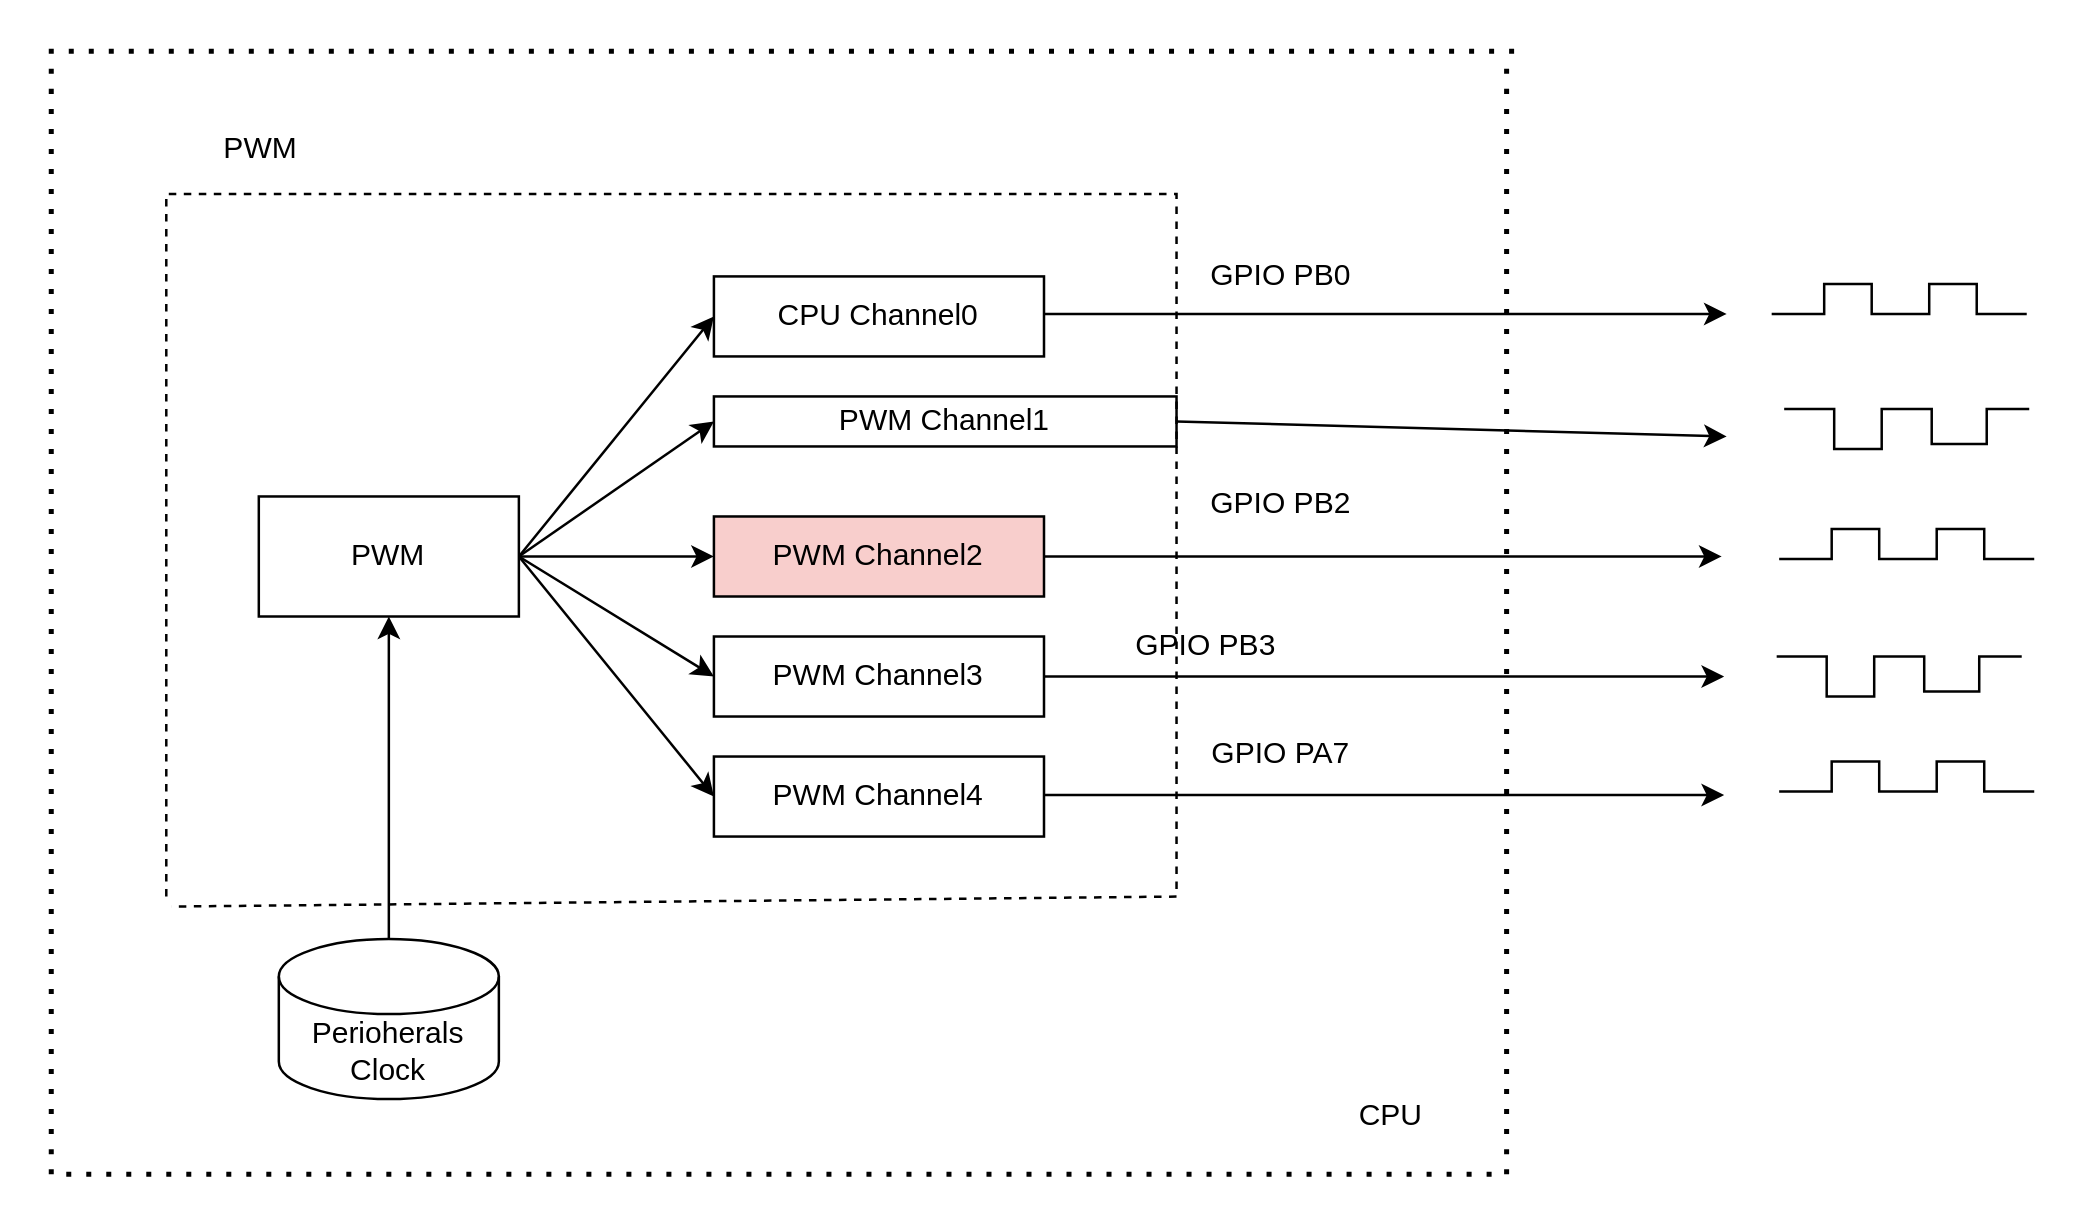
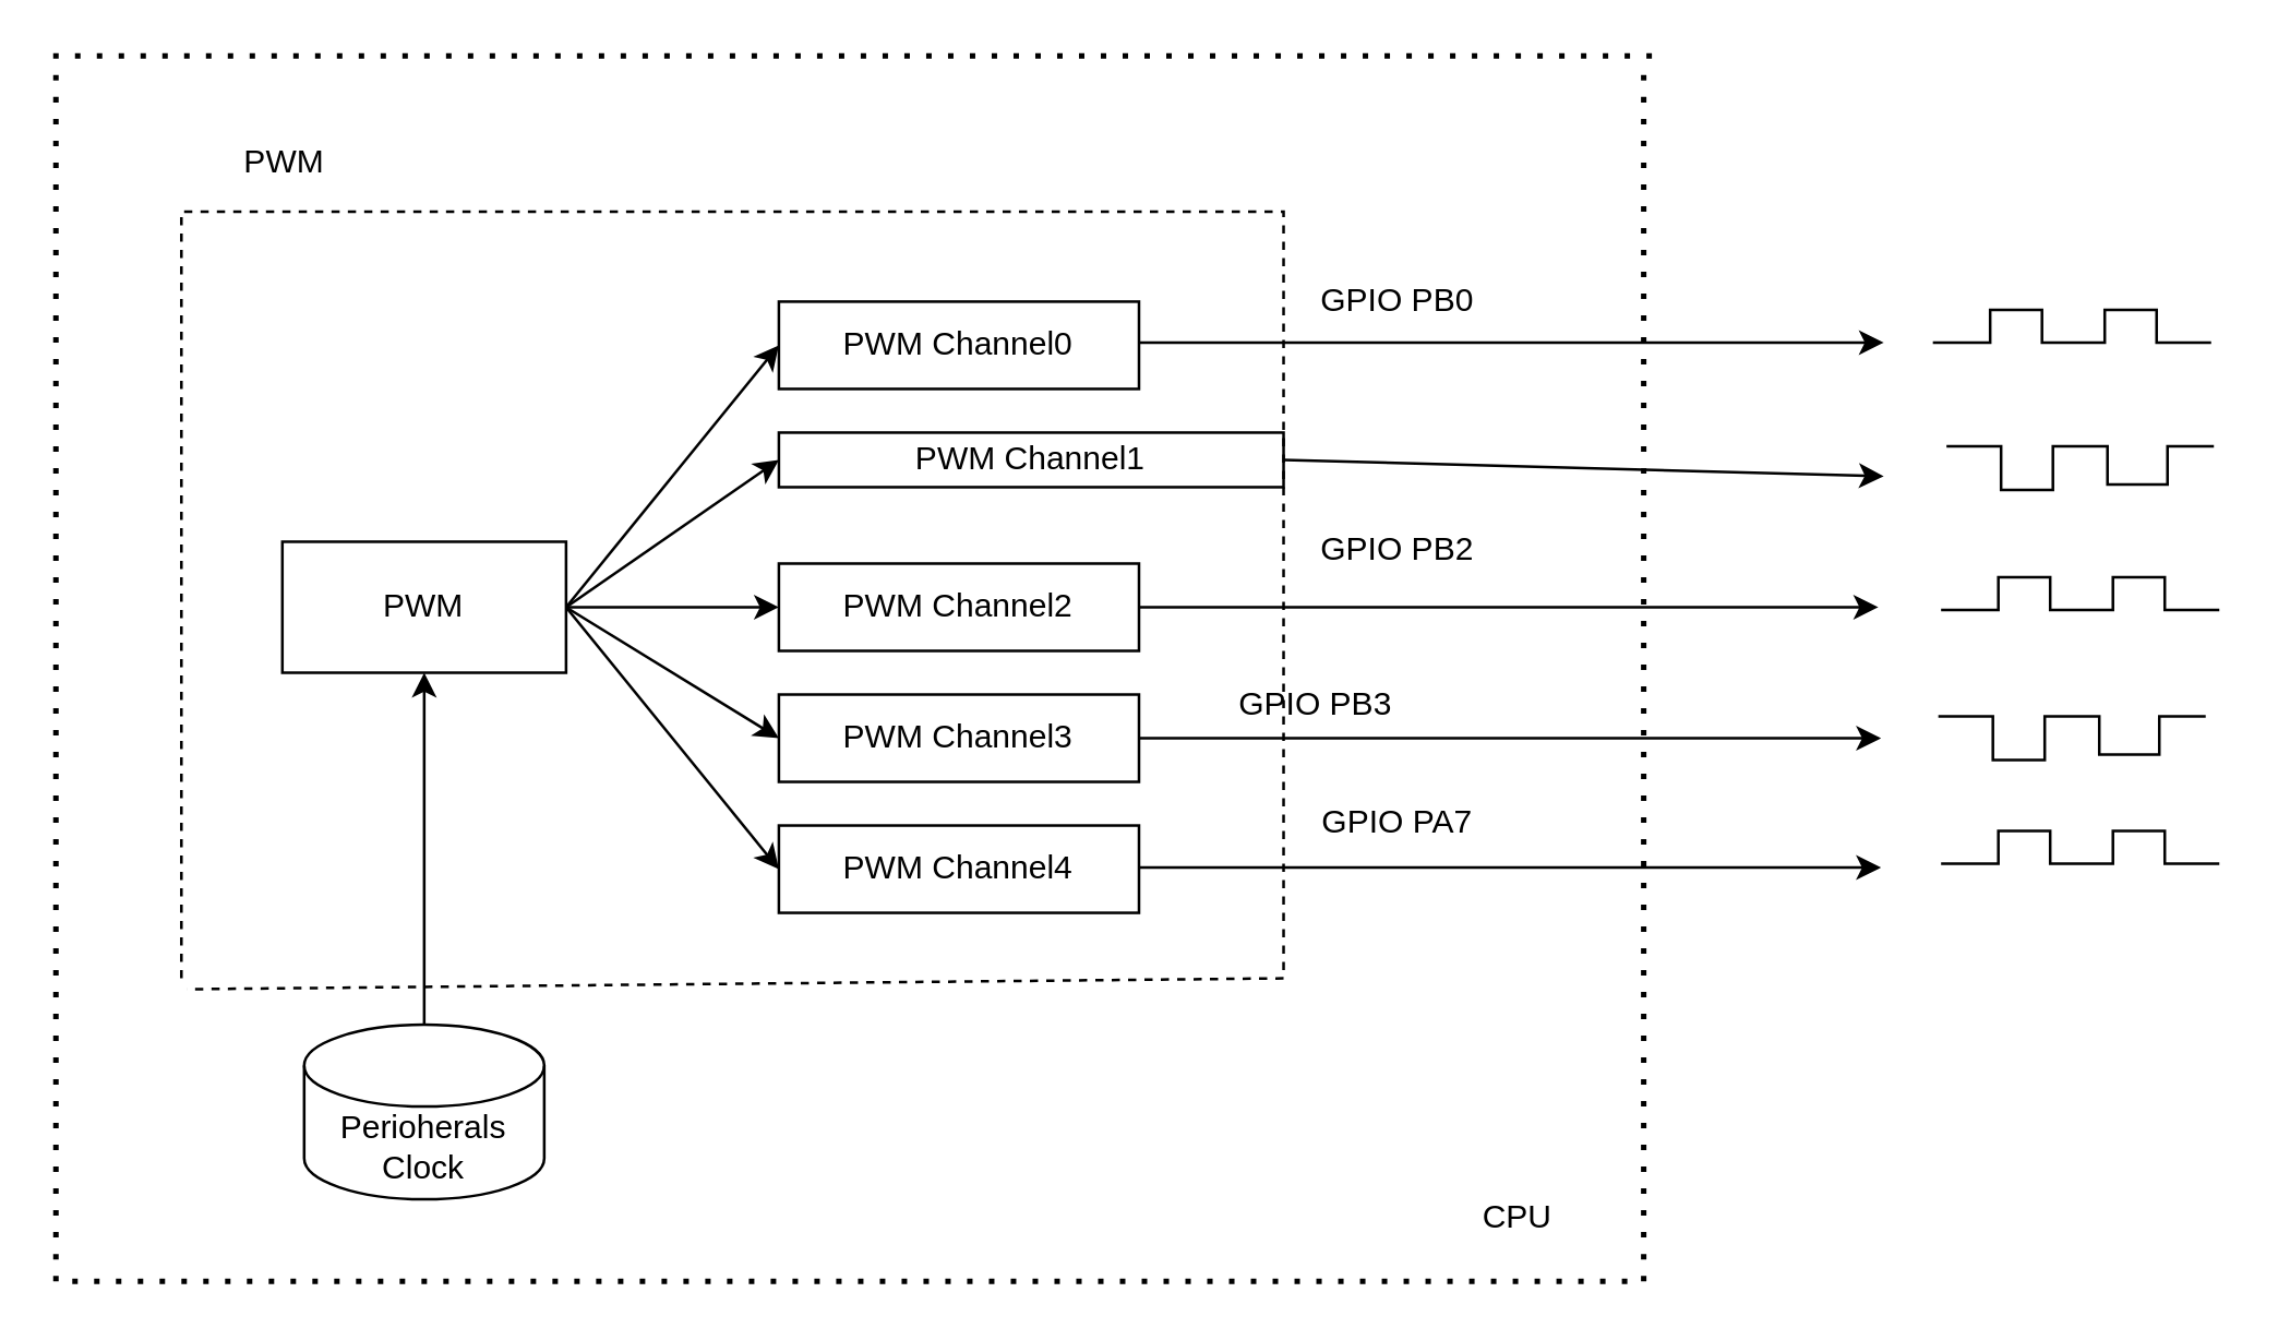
- <mxCell id="5" value="CPU Channel0" style="rounded=0;whiteSpace=wrap;html=1;" parent="1" vertex="1"><mxGeometry x="285" y="110" width="132" height="32" as="geometry" /></mxCell>
+ <mxCell id="5" value="PWM Channel0" style="rounded=0;whiteSpace=wrap;html=1;" parent="1" vertex="1"><mxGeometry x="285" y="110" width="132" height="32" as="geometry" /></mxCell>
- <mxCell id="7" value="PWM Channel2" style="rounded=0;whiteSpace=wrap;html=1;fillColor=#f8cecc;" parent="1" vertex="1"><mxGeometry x="285" y="206" width="132" height="32" as="geometry" /></mxCell>
+ <mxCell id="7" value="PWM Channel2" style="rounded=0;whiteSpace=wrap;html=1;" parent="1" vertex="1"><mxGeometry x="285" y="206" width="132" height="32" as="geometry" /></mxCell>
